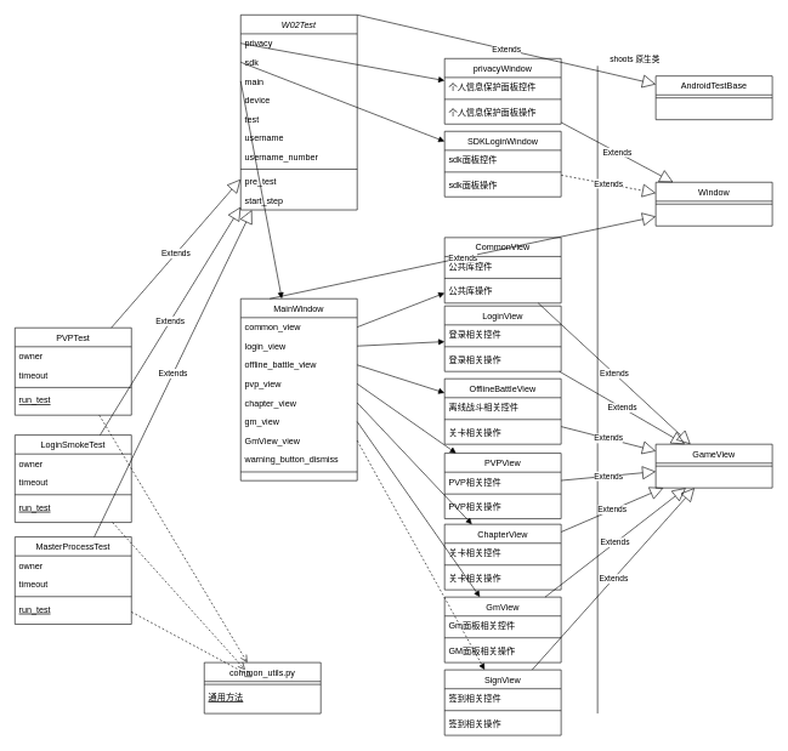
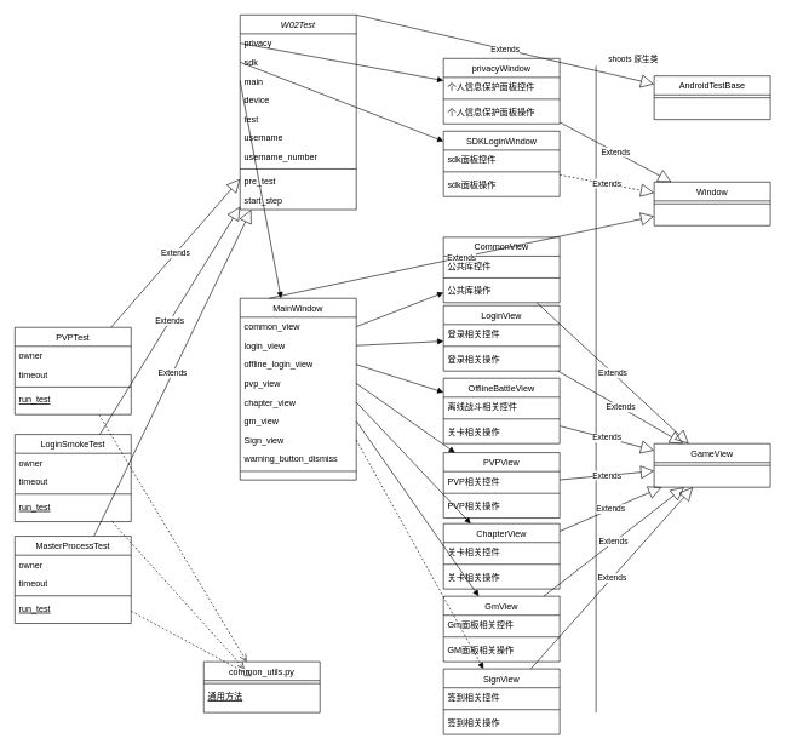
- <mxCell id="21" value="offline_battle_view" style="text;align=left;verticalAlign=top;spacingLeft=4;spacingRight=4;overflow=hidden;rotatable=0;points=[[0,0.5],[1,0.5]];portConstraint=eastwest;rounded=0;shadow=0;html=0;" parent="18" vertex="1"><mxGeometry y="78" width="160" height="26" as="geometry" /></mxCell>
+ <mxCell id="21" value="offline_login_view" style="text;align=left;verticalAlign=top;spacingLeft=4;spacingRight=4;overflow=hidden;rotatable=0;points=[[0,0.5],[1,0.5]];portConstraint=eastwest;rounded=0;shadow=0;html=0;" parent="18" vertex="1"><mxGeometry y="78" width="160" height="26" as="geometry" /></mxCell>
- <mxCell id="25" value="GmView_view" style="text;align=left;verticalAlign=top;spacingLeft=4;spacingRight=4;overflow=hidden;rotatable=0;points=[[0,0.5],[1,0.5]];portConstraint=eastwest;rounded=0;shadow=0;html=0;" vertex="1" parent="18"><mxGeometry y="182" width="160" height="26" as="geometry" /></mxCell>
+ <mxCell id="25" value="Sign_view" style="text;align=left;verticalAlign=top;spacingLeft=4;spacingRight=4;overflow=hidden;rotatable=0;points=[[0,0.5],[1,0.5]];portConstraint=eastwest;rounded=0;shadow=0;html=0;" vertex="1" parent="18"><mxGeometry y="182" width="160" height="26" as="geometry" /></mxCell>
